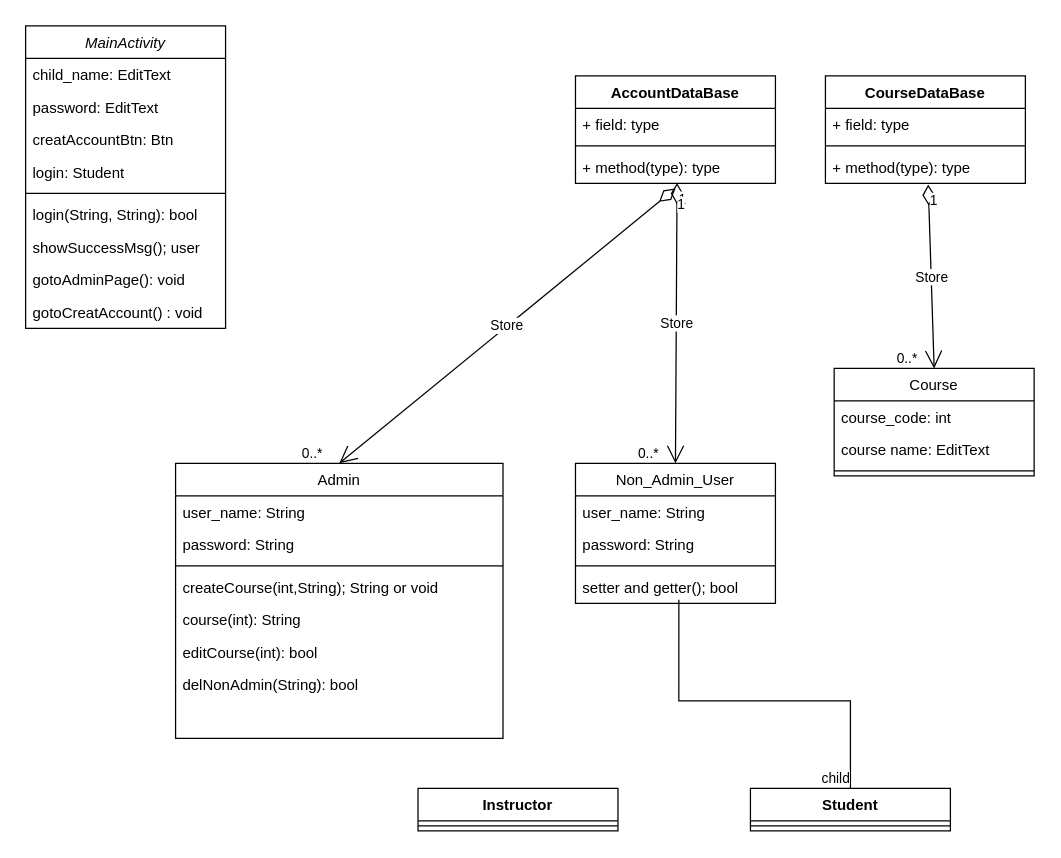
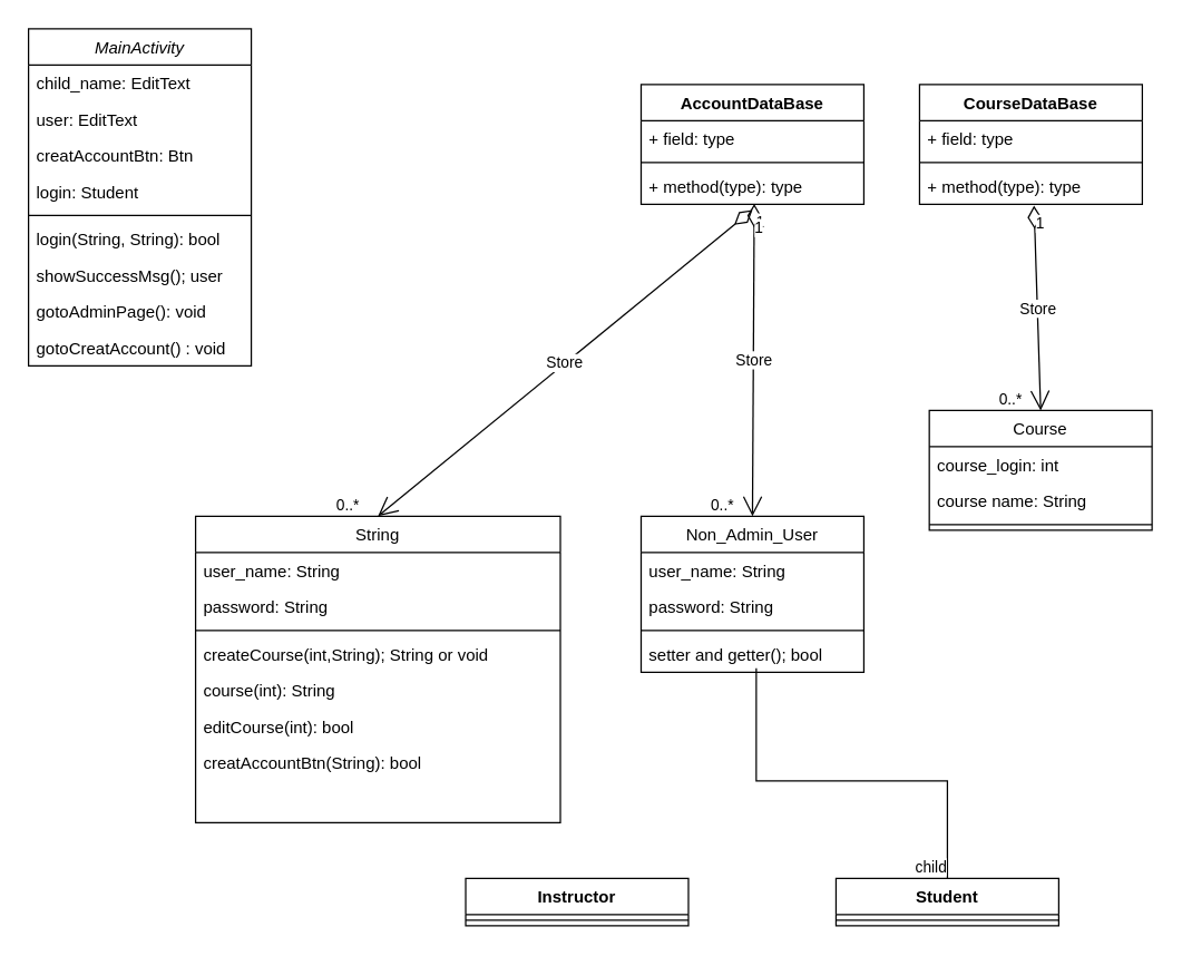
- <mxCell id="4" value="password: EditText" style="text;align=left;verticalAlign=top;spacingLeft=4;spacingRight=4;overflow=hidden;rotatable=0;points=[[0,0.5],[1,0.5]];portConstraint=eastwest;rounded=0;shadow=0;html=0;" parent="2" vertex="1"><mxGeometry y="52" width="160" height="26" as="geometry" /></mxCell>
+ <mxCell id="4" value="user: EditText" style="text;align=left;verticalAlign=top;spacingLeft=4;spacingRight=4;overflow=hidden;rotatable=0;points=[[0,0.5],[1,0.5]];portConstraint=eastwest;rounded=0;shadow=0;html=0;" parent="2" vertex="1"><mxGeometry y="52" width="160" height="26" as="geometry" /></mxCell>
- <mxCell id="18" value="course_code: int" style="text;align=left;verticalAlign=top;spacingLeft=4;spacingRight=4;overflow=hidden;rotatable=0;points=[[0,0.5],[1,0.5]];portConstraint=eastwest;" parent="17" vertex="1"><mxGeometry y="26" width="160" height="26" as="geometry" /></mxCell>
+ <mxCell id="18" value="course_login: int" style="text;align=left;verticalAlign=top;spacingLeft=4;spacingRight=4;overflow=hidden;rotatable=0;points=[[0,0.5],[1,0.5]];portConstraint=eastwest;" parent="17" vertex="1"><mxGeometry y="26" width="160" height="26" as="geometry" /></mxCell>
- <mxCell id="19" value="course name: EditText" style="text;strokeColor=none;fillColor=none;align=left;verticalAlign=top;spacingLeft=4;spacingRight=4;overflow=hidden;rotatable=0;points=[[0,0.5],[1,0.5]];portConstraint=eastwest;" vertex="1" parent="17"><mxGeometry y="52" width="160" height="26" as="geometry" /></mxCell>
+ <mxCell id="19" value="course name: String" style="text;strokeColor=none;fillColor=none;align=left;verticalAlign=top;spacingLeft=4;spacingRight=4;overflow=hidden;rotatable=0;points=[[0,0.5],[1,0.5]];portConstraint=eastwest;" vertex="1" parent="17"><mxGeometry y="52" width="160" height="26" as="geometry" /></mxCell>
- <mxCell id="21" value="Admin" style="swimlane;fontStyle=0;align=center;verticalAlign=top;childLayout=stackLayout;horizontal=1;startSize=26;horizontalStack=0;resizeParent=1;resizeLast=0;collapsible=1;marginBottom=0;rounded=0;shadow=0;strokeWidth=1;" parent="1" vertex="1"><mxGeometry x="140" y="370" width="262" height="220" as="geometry"><mxRectangle x="550" y="140" width="160" height="26" as="alternateBounds" /></mxGeometry></mxCell>
+ <mxCell id="21" value="String" style="swimlane;fontStyle=0;align=center;verticalAlign=top;childLayout=stackLayout;horizontal=1;startSize=26;horizontalStack=0;resizeParent=1;resizeLast=0;collapsible=1;marginBottom=0;rounded=0;shadow=0;strokeWidth=1;" parent="1" vertex="1"><mxGeometry x="140" y="370" width="262" height="220" as="geometry"><mxRectangle x="550" y="140" width="160" height="26" as="alternateBounds" /></mxGeometry></mxCell>
- <mxCell id="28" value="delNonAdmin(String): bool" style="text;strokeColor=none;fillColor=none;align=left;verticalAlign=top;spacingLeft=4;spacingRight=4;overflow=hidden;rotatable=0;points=[[0,0.5],[1,0.5]];portConstraint=eastwest;" vertex="1" parent="21"><mxGeometry y="164" width="262" height="26" as="geometry" /></mxCell>
+ <mxCell id="28" value="creatAccountBtn(String): bool" style="text;strokeColor=none;fillColor=none;align=left;verticalAlign=top;spacingLeft=4;spacingRight=4;overflow=hidden;rotatable=0;points=[[0,0.5],[1,0.5]];portConstraint=eastwest;" vertex="1" parent="21"><mxGeometry y="164" width="262" height="26" as="geometry" /></mxCell>
